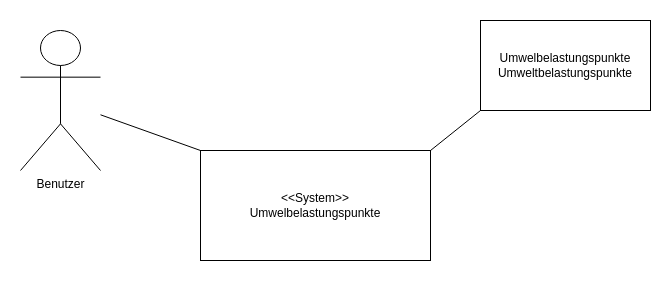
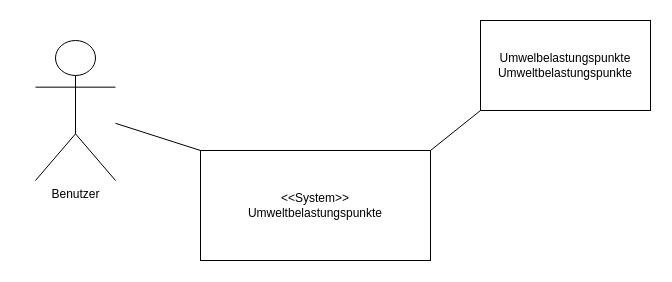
- <mxCell id="2" value="Benutzer" style="shape=umlActor;verticalLabelPosition=bottom;verticalAlign=top;html=1;outlineConnect=0;" vertex="1" parent="1"><mxGeometry x="20" y="30" width="80" height="140" as="geometry" /></mxCell>
+ <mxCell id="2" value="Benutzer" style="shape=umlActor;verticalLabelPosition=bottom;verticalAlign=top;html=1;outlineConnect=0;" vertex="1" parent="1"><mxGeometry x="35" y="40" width="80" height="140" as="geometry" /></mxCell>
- <mxCell id="3" value="&amp;lt;&amp;lt;System&amp;gt;&amp;gt;&lt;br&gt;Umwelbelastungspunkte" style="rounded=0;whiteSpace=wrap;html=1;" vertex="1" parent="1"><mxGeometry x="200" y="150" width="230" height="110" as="geometry" /></mxCell>
+ <mxCell id="3" value="&amp;lt;&amp;lt;System&amp;gt;&amp;gt;&lt;br&gt;Umweltbelastungspunkte" style="rounded=0;whiteSpace=wrap;html=1;" vertex="1" parent="1"><mxGeometry x="200" y="150" width="230" height="110" as="geometry" /></mxCell>
